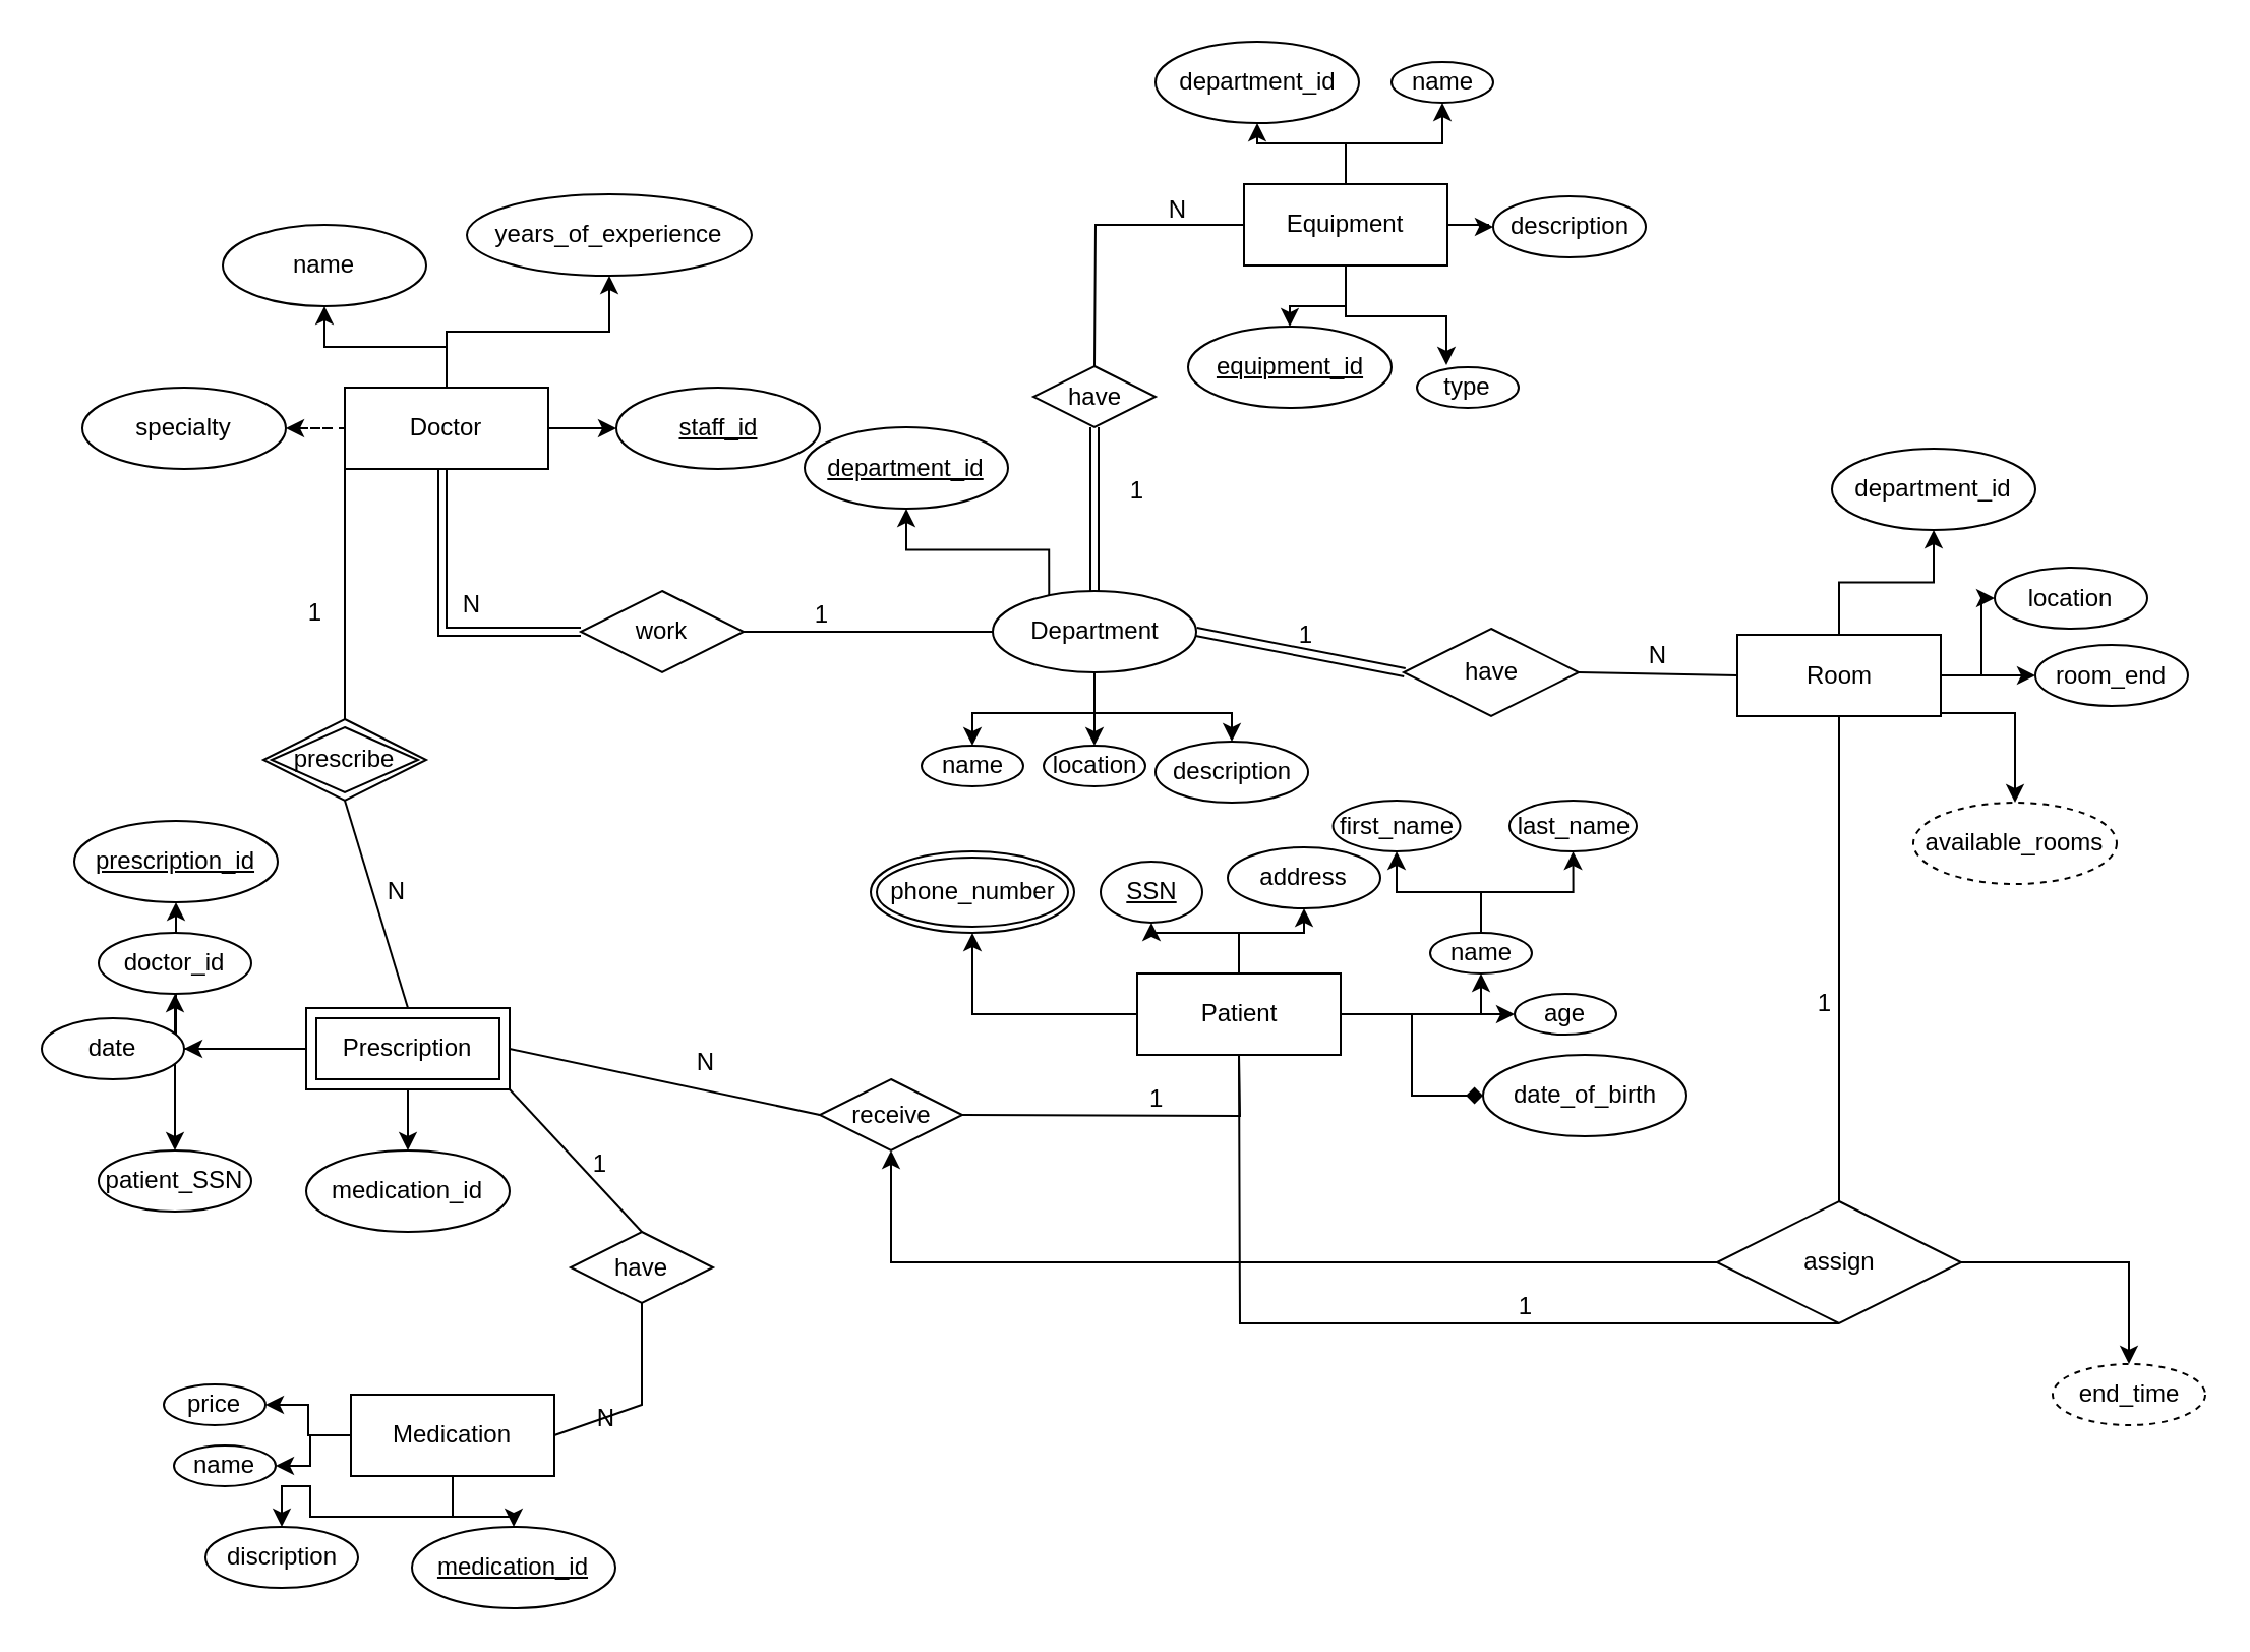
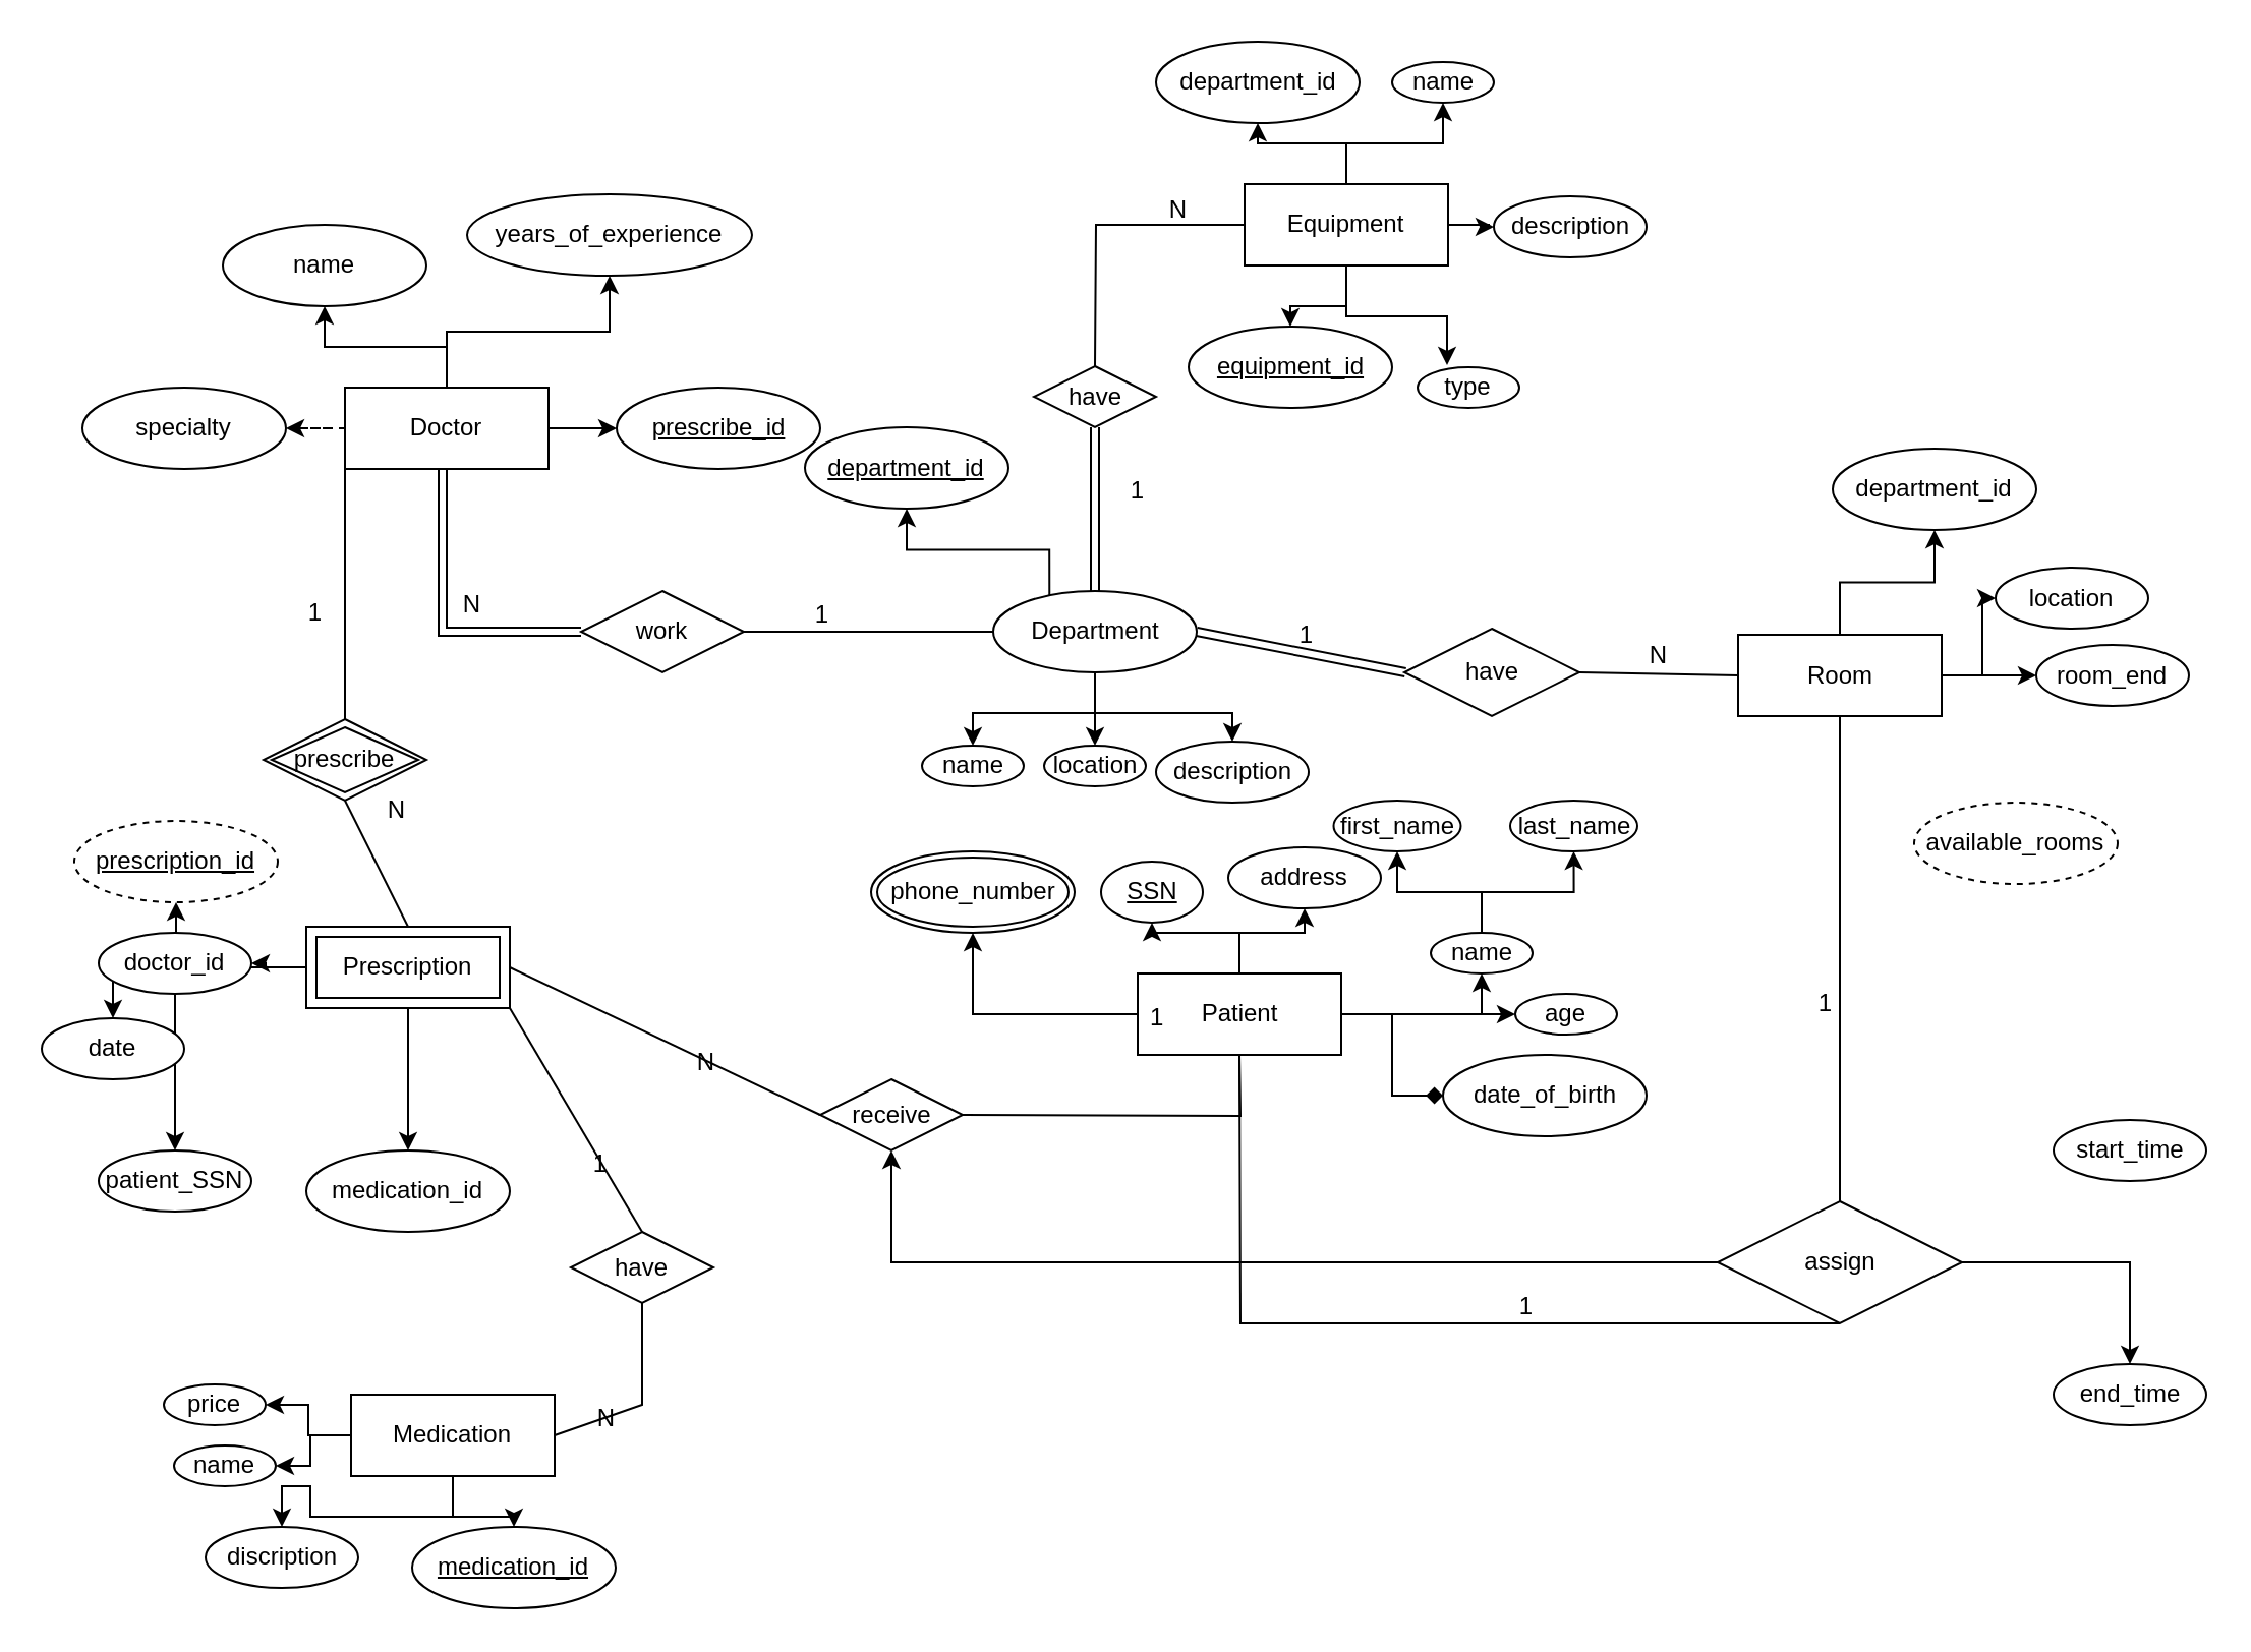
- <mxCell id="33" value="staff_id" style="ellipse;whiteSpace=wrap;html=1;align=center;fontStyle=4;" vertex="1" parent="1"><mxGeometry x="302.5" y="190" width="100" height="40" as="geometry" /></mxCell>
+ <mxCell id="33" value="prescribe_id" style="ellipse;whiteSpace=wrap;html=1;align=center;fontStyle=4;" vertex="1" parent="1"><mxGeometry x="302.5" y="190" width="100" height="40" as="geometry" /></mxCell>
- <mxCell id="26" style="edgeStyle=orthogonalEdgeStyle;rounded=0;orthogonalLoop=1;jettySize=auto;html=1;" edge="1" parent="1" source="27" target="55"><mxGeometry relative="1" as="geometry"><Array as="points"><mxPoint x="990" y="350" /></Array></mxGeometry></mxCell>
- <mxCell id="45" value="prescription_id " style="ellipse;whiteSpace=wrap;html=1;align=center;fontStyle=4;" vertex="1" parent="1"><mxGeometry x="36" y="403" width="100" height="40" as="geometry" /></mxCell>
+ <mxCell id="45" value="prescription_id " style="ellipse;whiteSpace=wrap;html=1;align=center;fontStyle=4;dashed=1;" vertex="1" parent="1"><mxGeometry x="36" y="403" width="100" height="40" as="geometry" /></mxCell>
- <mxCell id="22" value="Prescription" style="shape=ext;margin=3;double=1;whiteSpace=wrap;html=1;align=center;" vertex="1" parent="1"><mxGeometry x="150" y="495" width="100" height="40" as="geometry" /></mxCell>
+ <mxCell id="22" value="Prescription" style="shape=ext;margin=3;double=1;whiteSpace=wrap;html=1;align=center;" vertex="1" parent="1"><mxGeometry x="150" y="455" width="100" height="40" as="geometry" /></mxCell>
- <mxCell id="78" value="date_of_birth" style="ellipse;whiteSpace=wrap;html=1;align=center;" vertex="1" parent="1"><mxGeometry x="728.5" y="518" width="100" height="40" as="geometry" /></mxCell>
+ <mxCell id="78" value="date_of_birth" style="ellipse;whiteSpace=wrap;html=1;align=center;" vertex="1" parent="1"><mxGeometry x="708.5" y="518" width="100" height="40" as="geometry" /></mxCell>
+ <mxCell id="53" value="start_time" style="ellipse;whiteSpace=wrap;html=1;align=center;" vertex="1" parent="1"><mxGeometry x="1008.5" y="550" width="75" height="30" as="geometry" /></mxCell>
- <mxCell id="54" value="end_time" style="ellipse;whiteSpace=wrap;html=1;align=center;dashed=1;" vertex="1" parent="1"><mxGeometry x="1008.5" y="670" width="75" height="30" as="geometry" /></mxCell>
+ <mxCell id="54" value="end_time" style="ellipse;whiteSpace=wrap;html=1;align=center;" vertex="1" parent="1"><mxGeometry x="1008.5" y="670" width="75" height="30" as="geometry" /></mxCell>
